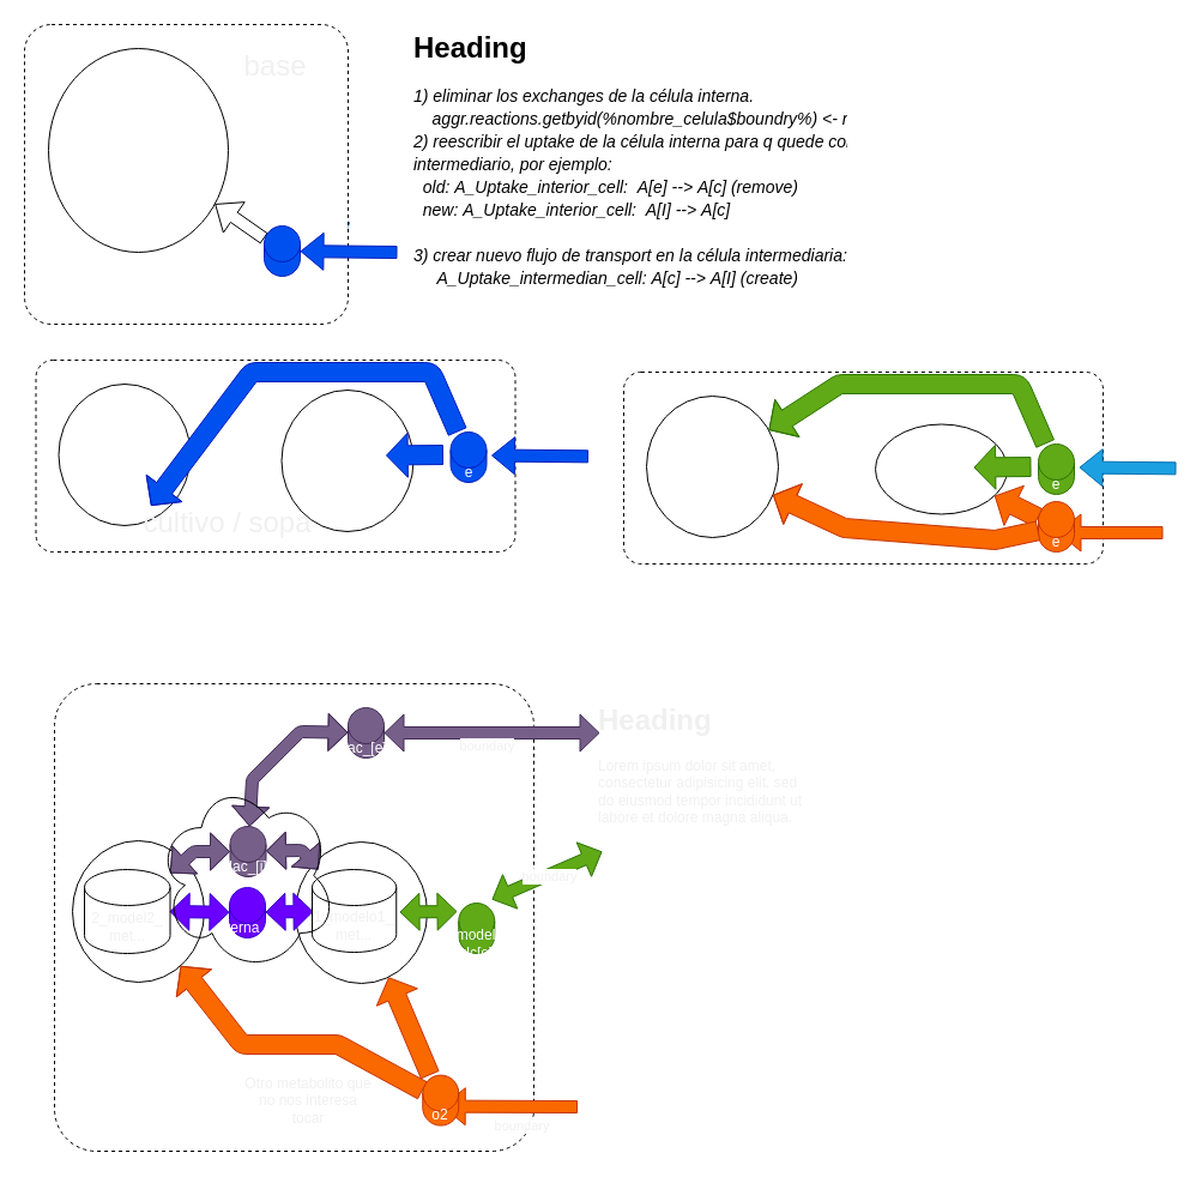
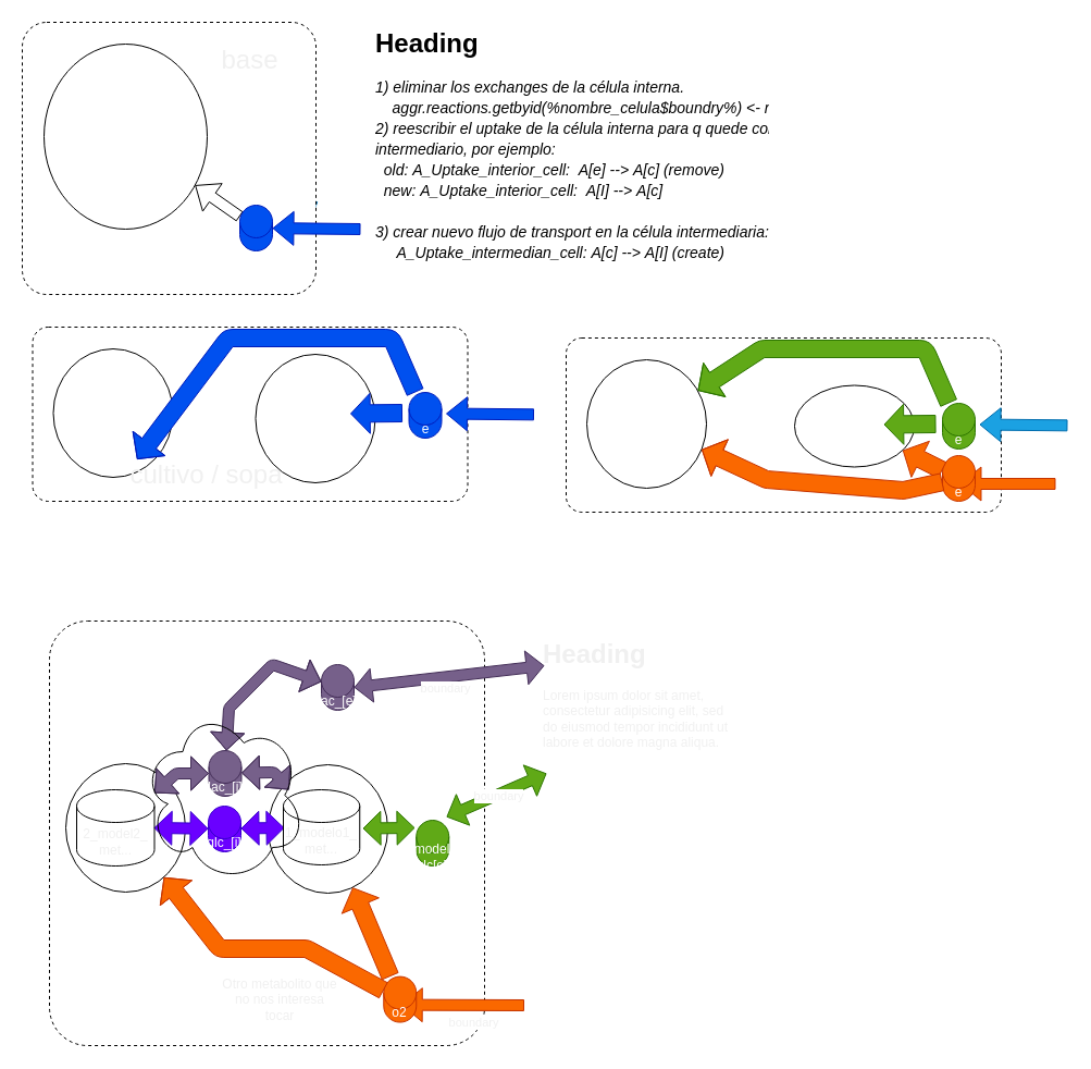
- <mxCell id="51" value="lac_[e]" style="shape=cylinder3;whiteSpace=wrap;html=1;boundedLbl=1;backgroundOutline=1;size=15;fontColor=#ffffff;fillColor=#76608a;strokeColor=#432D57;" vertex="1" parent="1"><mxGeometry x="290" y="590" width="30" height="42" as="geometry" /></mxCell>
+ <mxCell id="51" value="lac_[e]" style="shape=cylinder3;whiteSpace=wrap;html=1;boundedLbl=1;backgroundOutline=1;size=15;fontColor=#ffffff;fillColor=#76608a;strokeColor=#432D57;" vertex="1" parent="1"><mxGeometry x="295" y="610" width="30" height="42" as="geometry" /></mxCell>
- <mxCell id="18" value="interna_[i]" style="shape=cylinder3;whiteSpace=wrap;html=1;boundedLbl=1;backgroundOutline=1;size=15;fontColor=#ffffff;fillColor=#6a00ff;strokeColor=#3700CC;" vertex="1" parent="1"><mxGeometry x="191" y="740" width="30" height="42" as="geometry" /></mxCell>
+ <mxCell id="18" value="glc_[i]" style="shape=cylinder3;whiteSpace=wrap;html=1;boundedLbl=1;backgroundOutline=1;size=15;fontColor=#ffffff;fillColor=#6a00ff;strokeColor=#3700CC;" vertex="1" parent="1"><mxGeometry x="191" y="740" width="30" height="42" as="geometry" /></mxCell>
